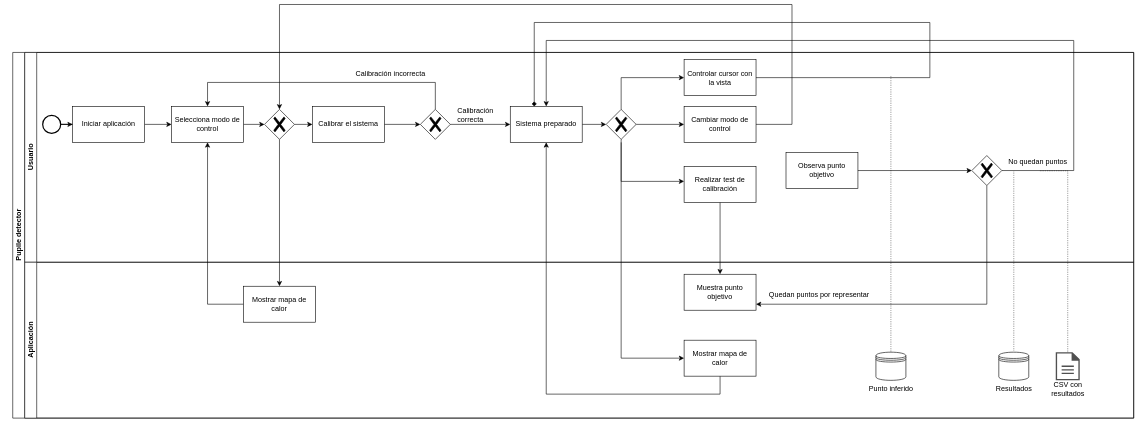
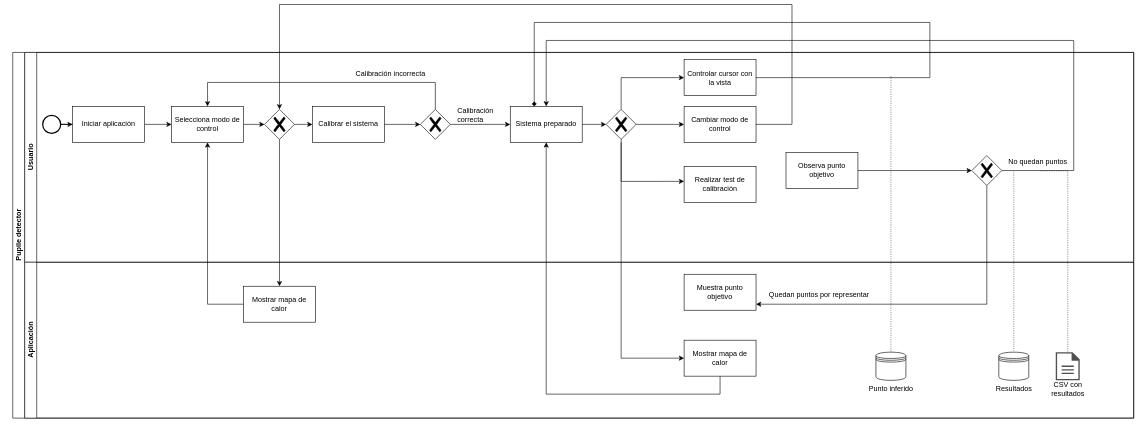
- <mxCell id="5" style="edgeStyle=orthogonalEdgeStyle;rounded=0;orthogonalLoop=1;jettySize=auto;html=1;entryX=0.5;entryY=0;entryDx=0;entryDy=0;" edge="1" parent="2" source="27" target="45"><mxGeometry relative="1" as="geometry" /></mxCell>
